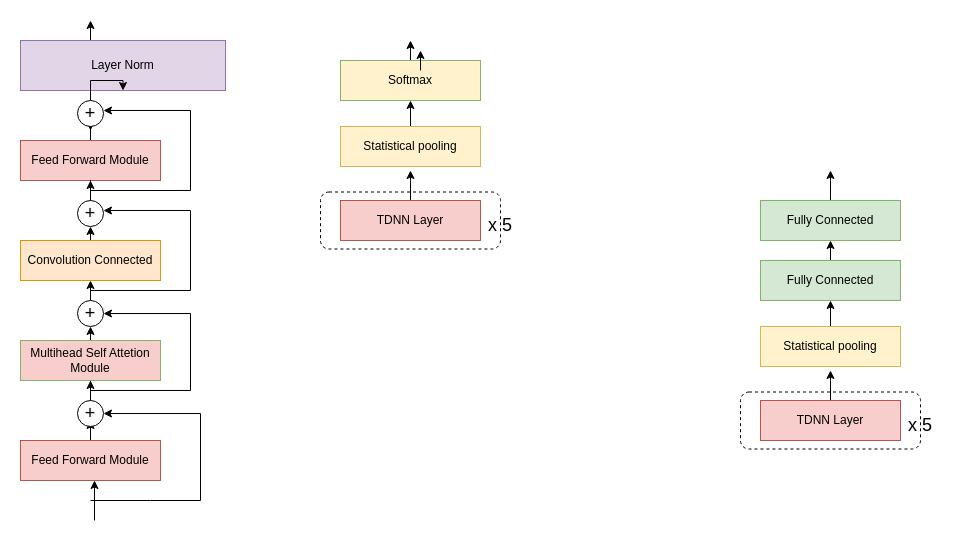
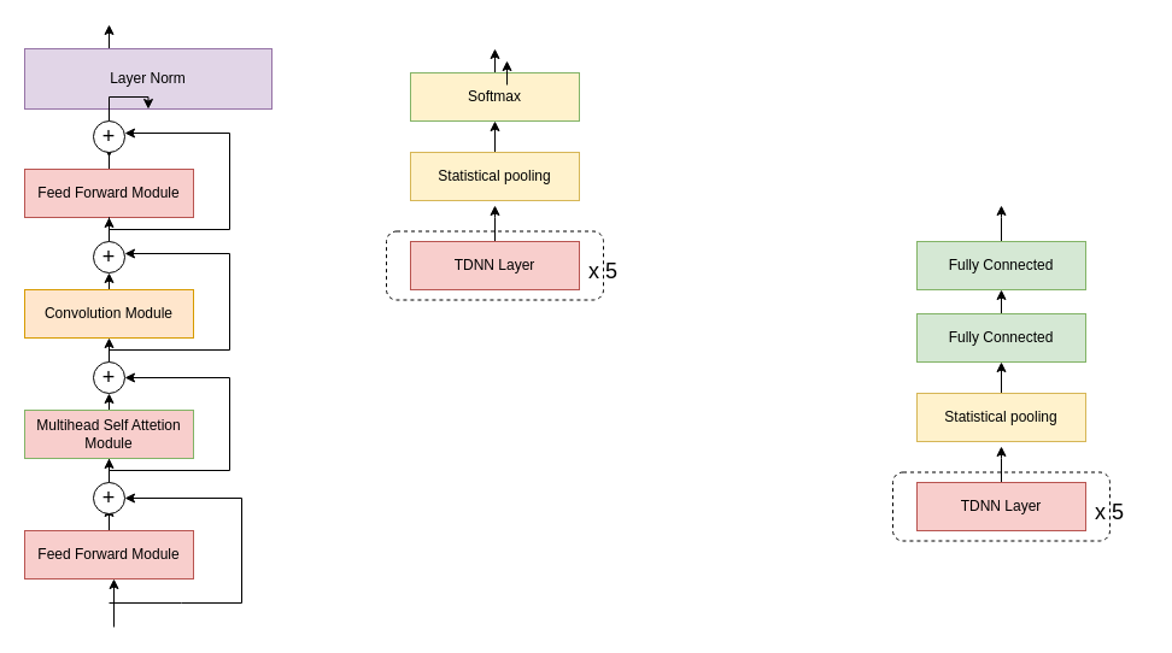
- <mxCell id="10" value="Convolution Connected" style="rounded=0;whiteSpace=wrap;html=1;fillColor=#ffe6cc;strokeColor=#d79b00;" vertex="1" parent="1"><mxGeometry x="20" y="240" width="140" height="40" as="geometry" /></mxCell>
+ <mxCell id="10" value="Convolution Module" style="rounded=0;whiteSpace=wrap;html=1;fillColor=#ffe6cc;strokeColor=#d79b00;" vertex="1" parent="1"><mxGeometry x="20" y="240" width="140" height="40" as="geometry" /></mxCell>
